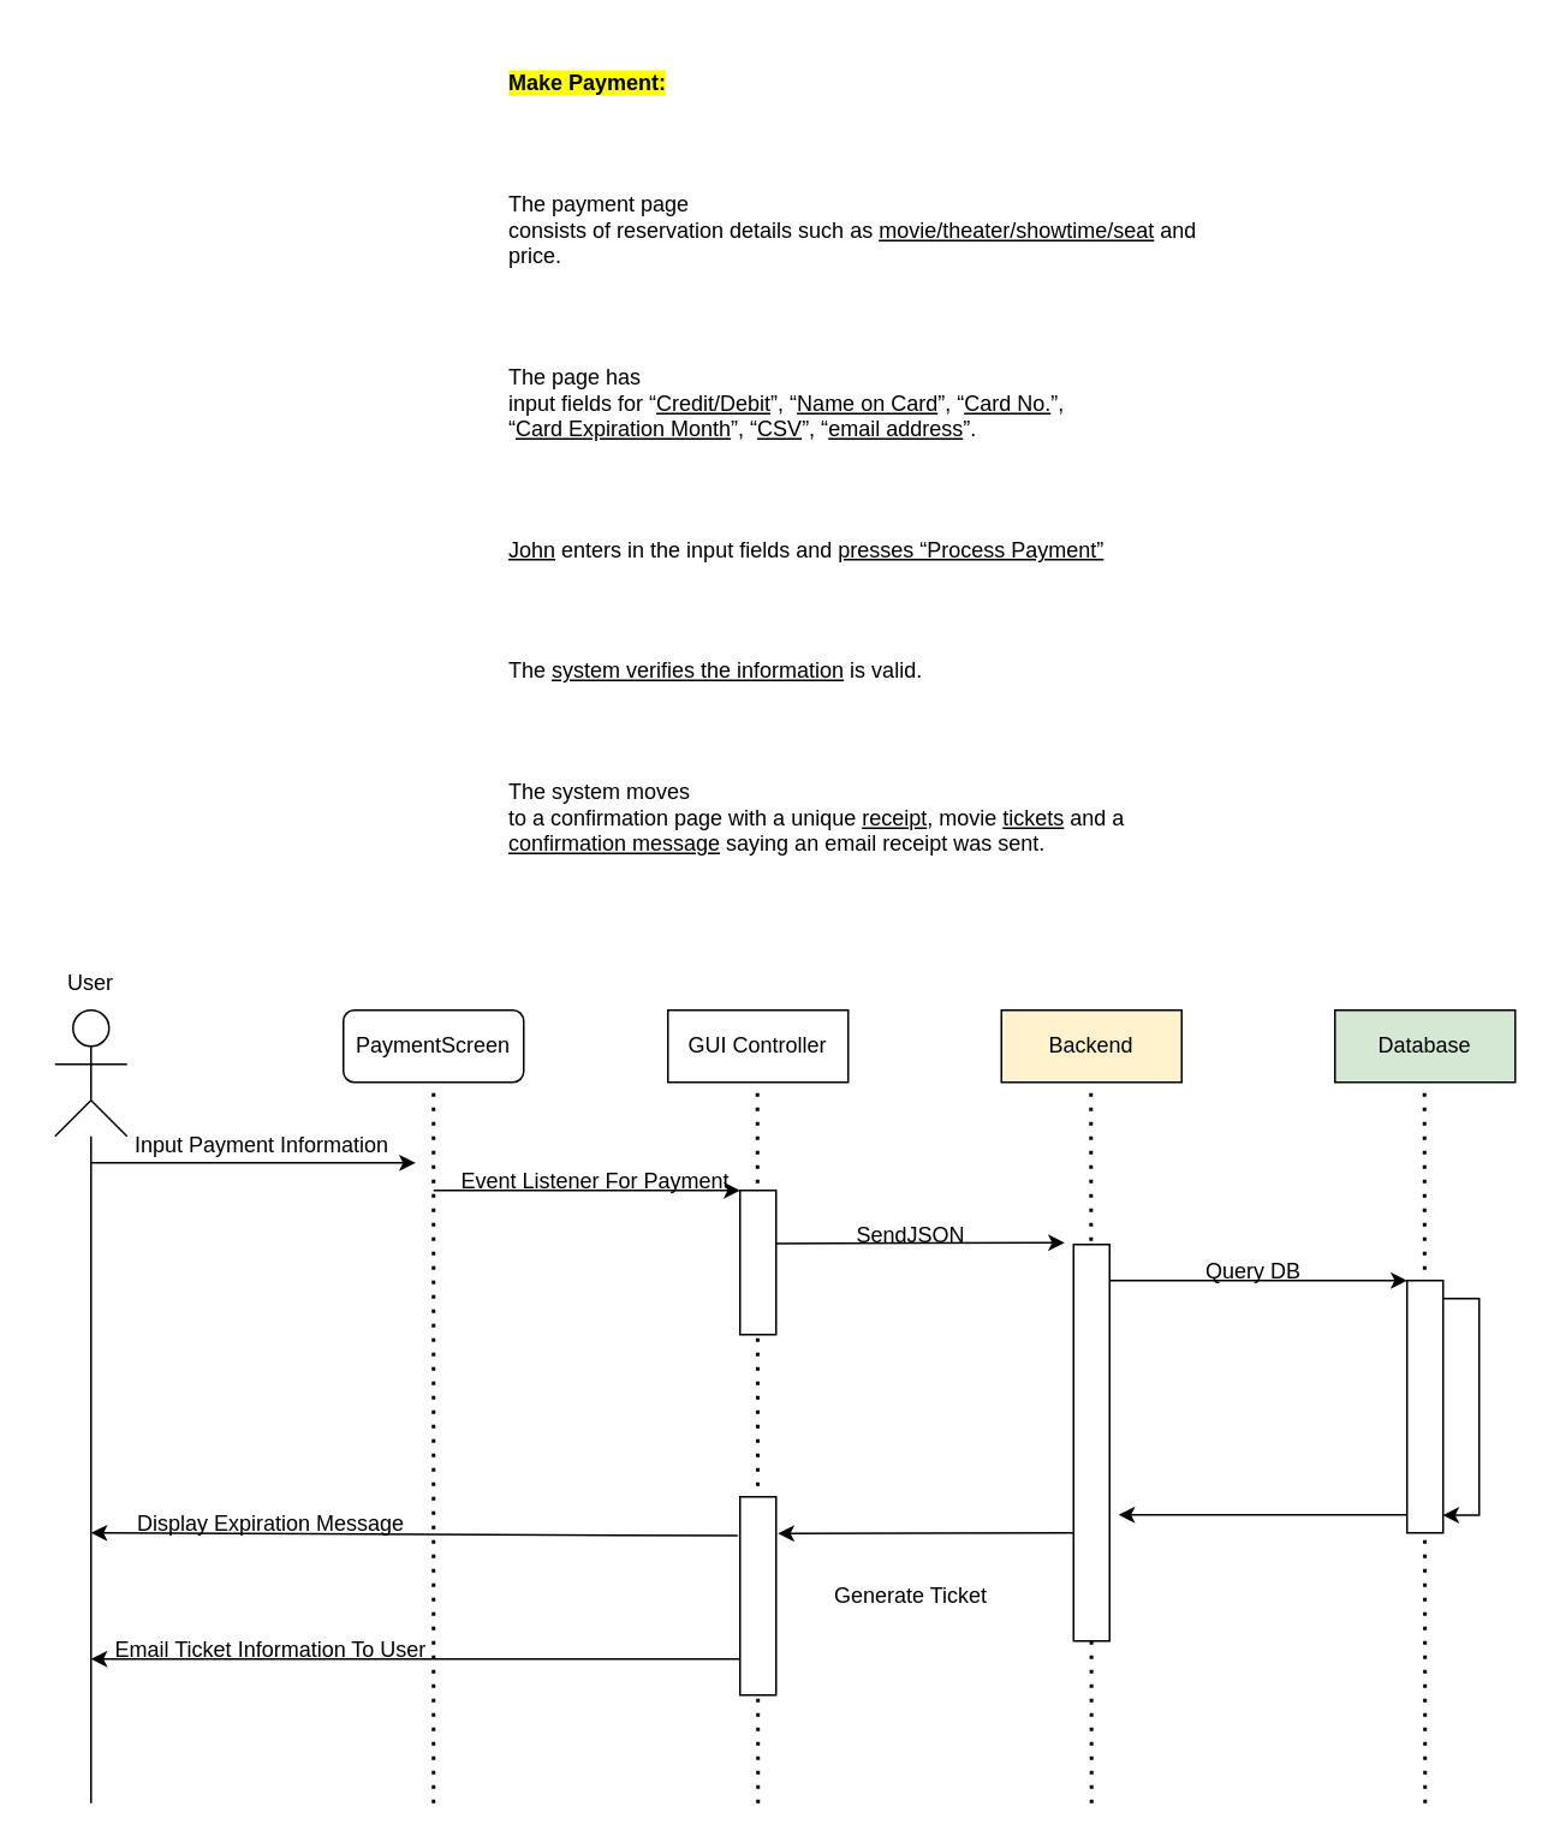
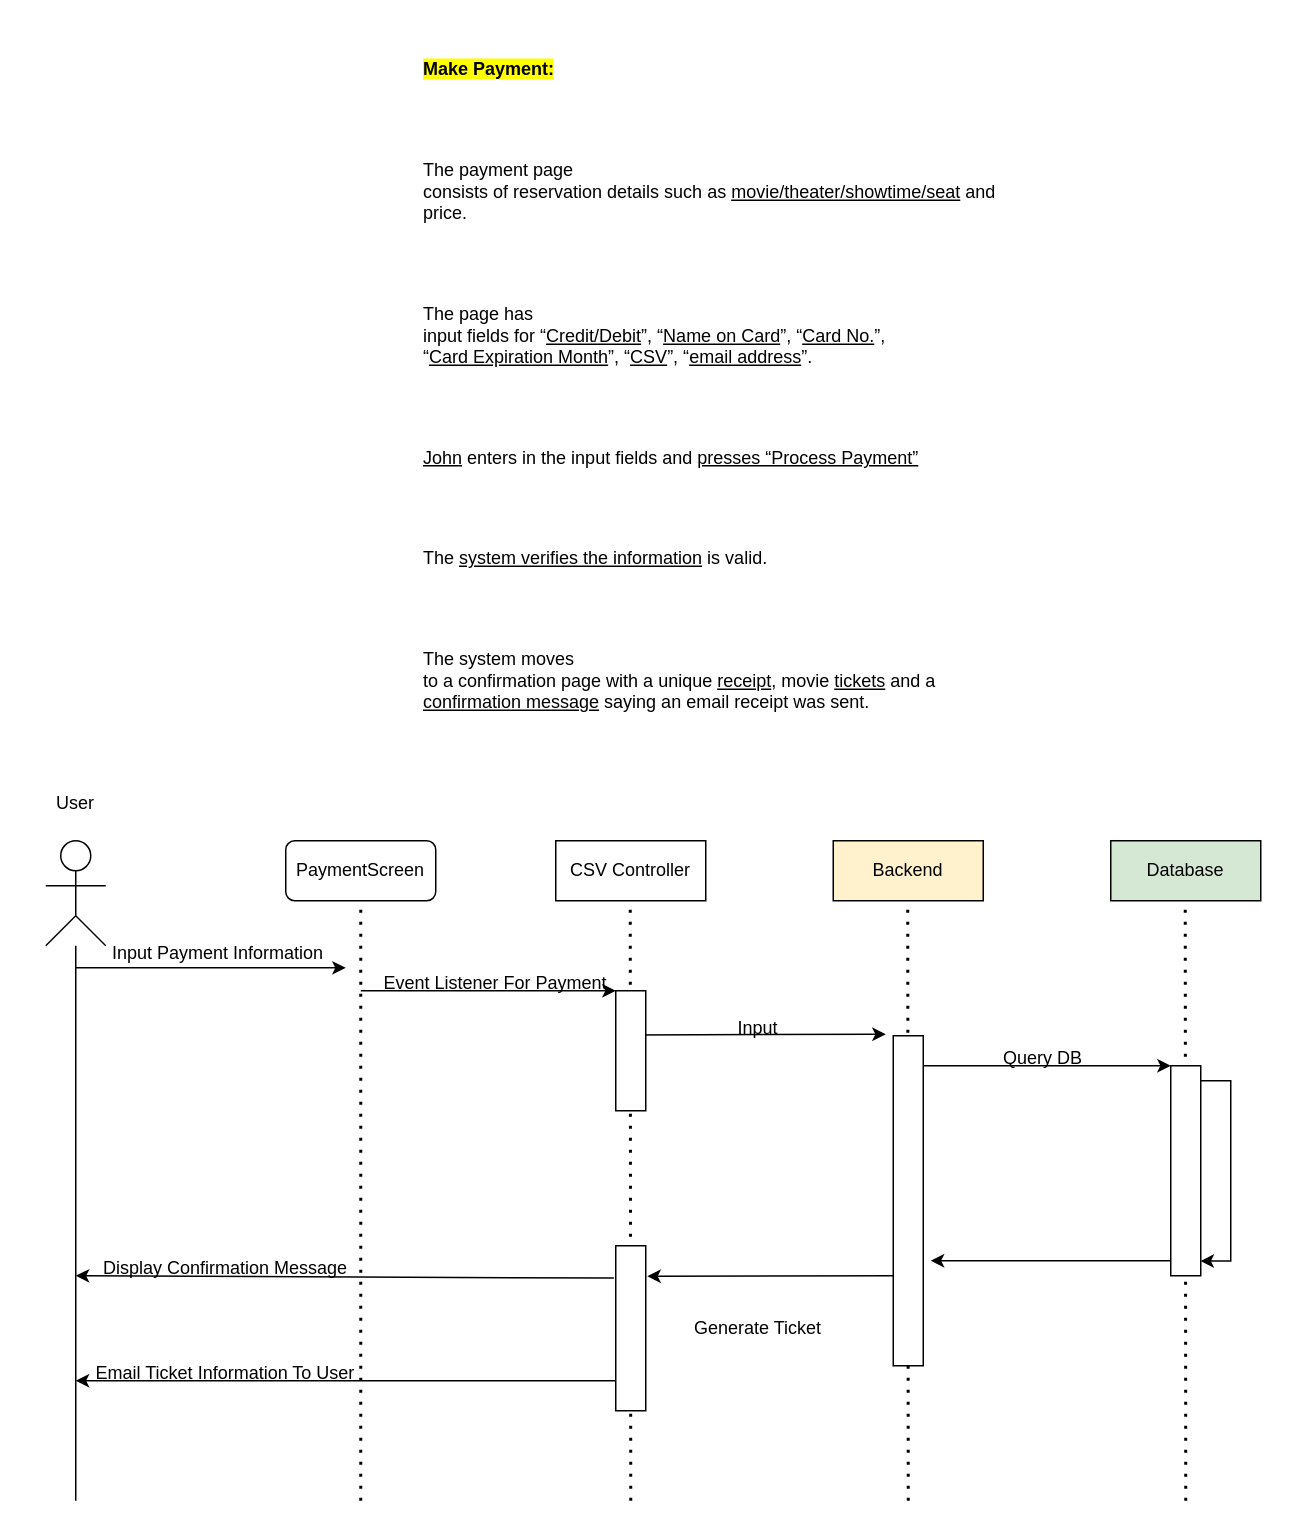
- <mxCell id="18" value="User" style="text;html=1;strokeColor=none;fillColor=none;align=center;verticalAlign=middle;whiteSpace=wrap;rounded=0;" vertex="1" parent="1"><mxGeometry x="20" y="530" width="60" height="30" as="geometry" /></mxCell>
+ <mxCell id="18" value="User" style="text;html=1;strokeColor=none;fillColor=none;align=center;verticalAlign=middle;whiteSpace=wrap;rounded=0;" vertex="1" parent="1"><mxGeometry x="20" y="520" width="60" height="30" as="geometry" /></mxCell>
- <mxCell id="4" value="GUI Controller" style="rounded=0;whiteSpace=wrap;html=1;" vertex="1" parent="1"><mxGeometry x="370" y="560" width="100" height="40" as="geometry" /></mxCell>
+ <mxCell id="4" value="CSV Controller" style="rounded=0;whiteSpace=wrap;html=1;" vertex="1" parent="1"><mxGeometry x="370" y="560" width="100" height="40" as="geometry" /></mxCell>
- <mxCell id="23" value="SendJSON" style="text;html=1;strokeColor=none;fillColor=none;align=center;verticalAlign=middle;whiteSpace=wrap;rounded=0;" vertex="1" parent="1"><mxGeometry x="430" y="670" width="150" height="30" as="geometry" /></mxCell>
+ <mxCell id="23" value="Input" style="text;html=1;strokeColor=none;fillColor=none;align=center;verticalAlign=middle;whiteSpace=wrap;rounded=0;" vertex="1" parent="1"><mxGeometry x="430" y="670" width="150" height="30" as="geometry" /></mxCell>
- <mxCell id="37" value="Display Expiration Message" style="text;html=1;strokeColor=none;fillColor=none;align=center;verticalAlign=middle;whiteSpace=wrap;rounded=0;" vertex="1" parent="1"><mxGeometry x="60" y="830" width="180" height="30" as="geometry" /></mxCell>
+ <mxCell id="37" value="Display Confirmation Message" style="text;html=1;strokeColor=none;fillColor=none;align=center;verticalAlign=middle;whiteSpace=wrap;rounded=0;" vertex="1" parent="1"><mxGeometry x="60" y="830" width="180" height="30" as="geometry" /></mxCell>
